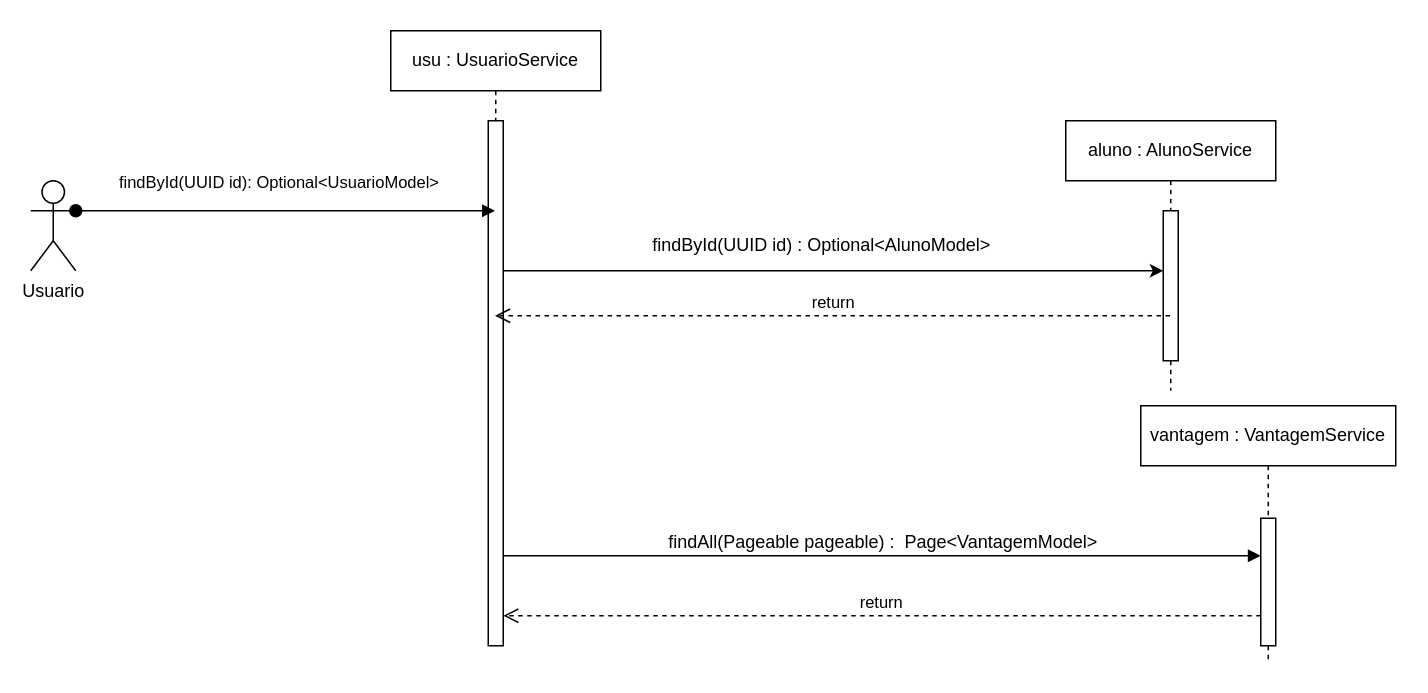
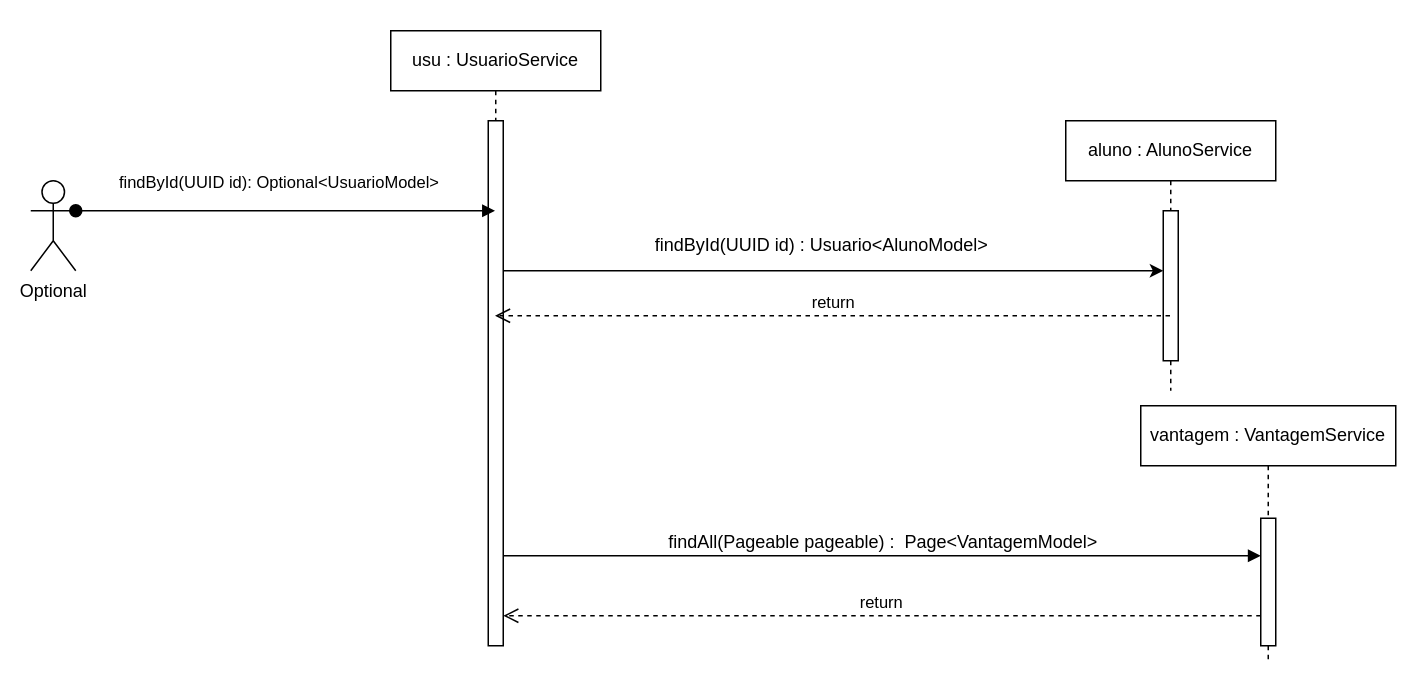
- <mxCell id="14" value="findById(UUID id) :&amp;nbsp;Optional&amp;lt;AlunoModel&amp;gt;&lt;br&gt;&amp;nbsp;" style="text;html=1;strokeColor=none;fillColor=none;align=center;verticalAlign=middle;whiteSpace=wrap;rounded=0;" parent="1" vertex="1"><mxGeometry x="370" y="155" width="355" height="30" as="geometry" /></mxCell>
+ <mxCell id="14" value="findById(UUID id) :&amp;nbsp;Usuario&amp;lt;AlunoModel&amp;gt;&lt;br&gt;&amp;nbsp;" style="text;html=1;strokeColor=none;fillColor=none;align=center;verticalAlign=middle;whiteSpace=wrap;rounded=0;" parent="1" vertex="1"><mxGeometry x="370" y="155" width="355" height="30" as="geometry" /></mxCell>
- <mxCell id="6" value="Usuario" style="shape=umlActor;verticalLabelPosition=bottom;verticalAlign=top;html=1;outlineConnect=0;" parent="1" vertex="1"><mxGeometry x="20" y="120" width="30" height="60" as="geometry" /></mxCell>
+ <mxCell id="6" value="Optional" style="shape=umlActor;verticalLabelPosition=bottom;verticalAlign=top;html=1;outlineConnect=0;" parent="1" vertex="1"><mxGeometry x="20" y="120" width="30" height="60" as="geometry" /></mxCell>
